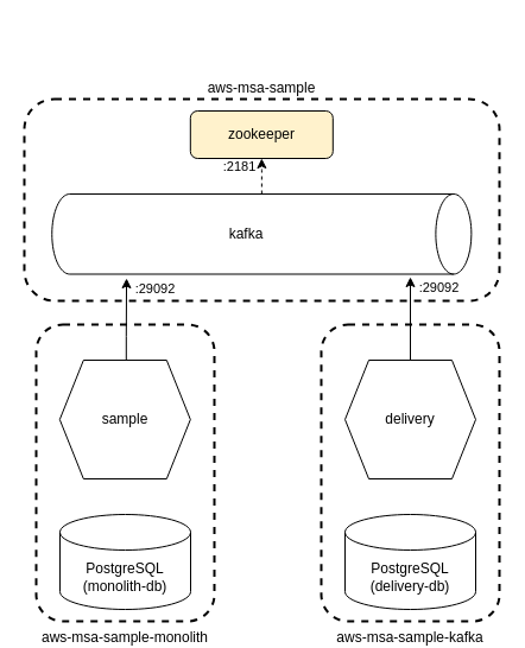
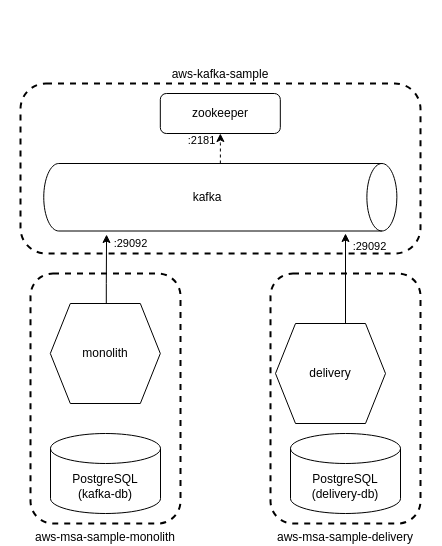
- <mxCell id="13" value="aws-msa-sample" style="rounded=1;whiteSpace=wrap;html=1;fillColor=none;dashed=1;strokeWidth=2;labelPosition=center;verticalLabelPosition=top;align=center;verticalAlign=bottom;" vertex="1" parent="1"><mxGeometry x="20" y="83" width="400" height="170" as="geometry" /></mxCell>
+ <mxCell id="13" value="aws-kafka-sample" style="rounded=1;whiteSpace=wrap;html=1;fillColor=none;dashed=1;strokeWidth=2;labelPosition=center;verticalLabelPosition=top;align=center;verticalAlign=bottom;" vertex="1" parent="1"><mxGeometry x="20" y="83" width="400" height="170" as="geometry" /></mxCell>
- <mxCell id="7" value="zookeeper" style="rounded=1;whiteSpace=wrap;html=1;fillColor=#fff2cc;" vertex="1" parent="1"><mxGeometry x="159.82" y="93" width="120" height="40" as="geometry" /></mxCell>
+ <mxCell id="7" value="zookeeper" style="rounded=1;whiteSpace=wrap;html=1;" vertex="1" parent="1"><mxGeometry x="159.82" y="93" width="120" height="40" as="geometry" /></mxCell>
- <mxCell id="3" value="sample" style="shape=hexagon;perimeter=hexagonPerimeter2;whiteSpace=wrap;html=1;fixedSize=1;" vertex="1" parent="1"><mxGeometry x="49.82" y="303" width="110" height="100" as="geometry" /></mxCell>
+ <mxCell id="3" value="monolith" style="shape=hexagon;perimeter=hexagonPerimeter2;whiteSpace=wrap;html=1;fixedSize=1;" vertex="1" parent="1"><mxGeometry x="49.82" y="303" width="110" height="100" as="geometry" /></mxCell>
- <mxCell id="4" value="delivery" style="shape=hexagon;perimeter=hexagonPerimeter2;whiteSpace=wrap;html=1;fixedSize=1;" vertex="1" parent="1"><mxGeometry x="290" y="303" width="110" height="100" as="geometry" /></mxCell>
+ <mxCell id="4" value="delivery" style="shape=hexagon;perimeter=hexagonPerimeter2;whiteSpace=wrap;html=1;fixedSize=1;" vertex="1" parent="1"><mxGeometry x="275" y="323" width="110" height="100" as="geometry" /></mxCell>
- <mxCell id="8" value="PostgreSQL&lt;br&gt;(monolith-db)" style="shape=cylinder3;whiteSpace=wrap;html=1;boundedLbl=1;backgroundOutline=1;size=15;" vertex="1" parent="1"><mxGeometry x="50" y="433" width="110" height="80" as="geometry" /></mxCell>
+ <mxCell id="8" value="PostgreSQL&lt;br&gt;(kafka-db)" style="shape=cylinder3;whiteSpace=wrap;html=1;boundedLbl=1;backgroundOutline=1;size=15;" vertex="1" parent="1"><mxGeometry x="50" y="433" width="110" height="80" as="geometry" /></mxCell>
- <mxCell id="12" value="aws-msa-sample-kafka" style="rounded=1;whiteSpace=wrap;html=1;fillColor=none;dashed=1;strokeWidth=2;labelPosition=center;verticalLabelPosition=bottom;align=center;verticalAlign=top;" vertex="1" parent="1"><mxGeometry x="270" y="273" width="150" height="250" as="geometry" /></mxCell>
+ <mxCell id="12" value="aws-msa-sample-delivery" style="rounded=1;whiteSpace=wrap;html=1;fillColor=none;dashed=1;strokeWidth=2;labelPosition=center;verticalLabelPosition=bottom;align=center;verticalAlign=top;" vertex="1" parent="1"><mxGeometry x="270" y="273" width="150" height="250" as="geometry" /></mxCell>
